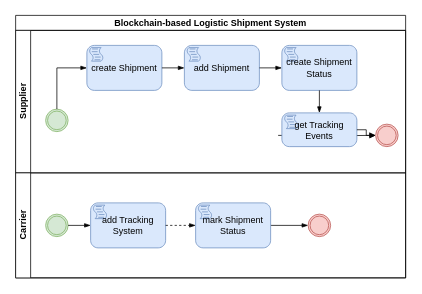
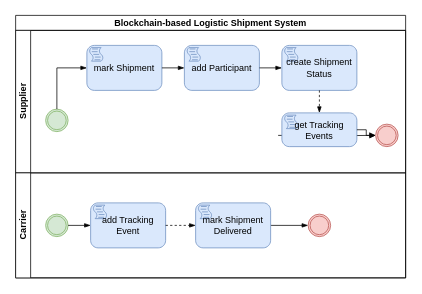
- <mxCell id="5" value="create Shipment" style="points=[[0.25,0,0],[0.5,0,0],[0.75,0,0],[1,0.25,0],[1,0.5,0],[1,0.75,0],[0.75,1,0],[0.5,1,0],[0.25,1,0],[0,0.75,0],[0,0.5,0],[0,0.25,0]];shape=mxgraph.bpmn.task;whiteSpace=wrap;rectStyle=rounded;size=10;html=1;container=1;expand=0;collapsible=0;taskMarker=script;fillColor=#dae8fc;strokeColor=#6c8ebf;" parent="3" vertex="1"><mxGeometry x="95" y="20" width="100" height="60" as="geometry" /></mxCell>
+ <mxCell id="5" value="mark Shipment" style="points=[[0.25,0,0],[0.5,0,0],[0.75,0,0],[1,0.25,0],[1,0.5,0],[1,0.75,0],[0.75,1,0],[0.5,1,0],[0.25,1,0],[0,0.75,0],[0,0.5,0],[0,0.25,0]];shape=mxgraph.bpmn.task;whiteSpace=wrap;rectStyle=rounded;size=10;html=1;container=1;expand=0;collapsible=0;taskMarker=script;fillColor=#dae8fc;strokeColor=#6c8ebf;" parent="3" vertex="1"><mxGeometry x="95" y="20" width="100" height="60" as="geometry" /></mxCell>
- <mxCell id="4" value="add Shipment" style="points=[[0.25,0,0],[0.5,0,0],[0.75,0,0],[1,0.25,0],[1,0.5,0],[1,0.75,0],[0.75,1,0],[0.5,1,0],[0.25,1,0],[0,0.75,0],[0,0.5,0],[0,0.25,0]];shape=mxgraph.bpmn.task;whiteSpace=wrap;rectStyle=rounded;size=10;html=1;container=1;expand=0;collapsible=0;taskMarker=script;fillColor=#dae8fc;strokeColor=#6c8ebf;" parent="3" vertex="1"><mxGeometry x="225" y="20" width="100" height="60" as="geometry" /></mxCell>
+ <mxCell id="4" value="add Participant" style="points=[[0.25,0,0],[0.5,0,0],[0.75,0,0],[1,0.25,0],[1,0.5,0],[1,0.75,0],[0.75,1,0],[0.5,1,0],[0.25,1,0],[0,0.75,0],[0,0.5,0],[0,0.25,0]];shape=mxgraph.bpmn.task;whiteSpace=wrap;rectStyle=rounded;size=10;html=1;container=1;expand=0;collapsible=0;taskMarker=script;fillColor=#dae8fc;strokeColor=#6c8ebf;" parent="3" vertex="1"><mxGeometry x="225" y="20" width="100" height="60" as="geometry" /></mxCell>
- <mxCell id="13" value="" style="edgeStyle=orthogonalEdgeStyle;fontSize=12;html=1;endArrow=blockThin;endFill=1;rounded=0;exitX=0.5;exitY=1;exitDx=0;exitDy=0;exitPerimeter=0;entryX=0.5;entryY=0;entryDx=0;entryDy=0;entryPerimeter=0;" parent="3" source="6" target="8" edge="1"><mxGeometry width="160" relative="1" as="geometry"><mxPoint x="335" y="60" as="sourcePoint" /><mxPoint x="365" y="60" as="targetPoint" /></mxGeometry></mxCell>
+ <mxCell id="13" value="" style="edgeStyle=orthogonalEdgeStyle;fontSize=12;html=1;endArrow=blockThin;endFill=1;rounded=0;exitX=0.5;exitY=1;exitDx=0;exitDy=0;exitPerimeter=0;entryX=0.5;entryY=0;entryDx=0;entryDy=0;entryPerimeter=0;dashed=1;" parent="3" source="6" target="8" edge="1"><mxGeometry width="160" relative="1" as="geometry"><mxPoint x="335" y="60" as="sourcePoint" /><mxPoint x="365" y="60" as="targetPoint" /></mxGeometry></mxCell>
- <mxCell id="20" value="add Tracking System" style="points=[[0.25,0,0],[0.5,0,0],[0.75,0,0],[1,0.25,0],[1,0.5,0],[1,0.75,0],[0.75,1,0],[0.5,1,0],[0.25,1,0],[0,0.75,0],[0,0.5,0],[0,0.25,0]];shape=mxgraph.bpmn.task;rectStyle=rounded;size=10;html=1;container=1;expand=0;collapsible=0;taskMarker=script;fillColor=#dae8fc;strokeColor=#6c8ebf;whiteSpace=wrap;" vertex="1" parent="16"><mxGeometry x="100" y="40" width="100" height="60" as="geometry" /></mxCell>
+ <mxCell id="20" value="add Tracking Event" style="points=[[0.25,0,0],[0.5,0,0],[0.75,0,0],[1,0.25,0],[1,0.5,0],[1,0.75,0],[0.75,1,0],[0.5,1,0],[0.25,1,0],[0,0.75,0],[0,0.5,0],[0,0.25,0]];shape=mxgraph.bpmn.task;rectStyle=rounded;size=10;html=1;container=1;expand=0;collapsible=0;taskMarker=script;fillColor=#dae8fc;strokeColor=#6c8ebf;whiteSpace=wrap;" vertex="1" parent="16"><mxGeometry x="100" y="40" width="100" height="60" as="geometry" /></mxCell>
- <mxCell id="22" value="mark Shipment Status" style="points=[[0.25,0,0],[0.5,0,0],[0.75,0,0],[1,0.25,0],[1,0.5,0],[1,0.75,0],[0.75,1,0],[0.5,1,0],[0.25,1,0],[0,0.75,0],[0,0.5,0],[0,0.25,0]];shape=mxgraph.bpmn.task;rectStyle=rounded;size=10;html=1;container=1;expand=0;collapsible=0;taskMarker=script;fillColor=#dae8fc;strokeColor=#6c8ebf;whiteSpace=wrap;" parent="16" vertex="1"><mxGeometry x="240" y="40" width="100" height="60" as="geometry" /></mxCell>
+ <mxCell id="22" value="mark Shipment Delivered" style="points=[[0.25,0,0],[0.5,0,0],[0.75,0,0],[1,0.25,0],[1,0.5,0],[1,0.75,0],[0.75,1,0],[0.5,1,0],[0.25,1,0],[0,0.75,0],[0,0.5,0],[0,0.25,0]];shape=mxgraph.bpmn.task;rectStyle=rounded;size=10;html=1;container=1;expand=0;collapsible=0;taskMarker=script;fillColor=#dae8fc;strokeColor=#6c8ebf;whiteSpace=wrap;" parent="16" vertex="1"><mxGeometry x="240" y="40" width="100" height="60" as="geometry" /></mxCell>
